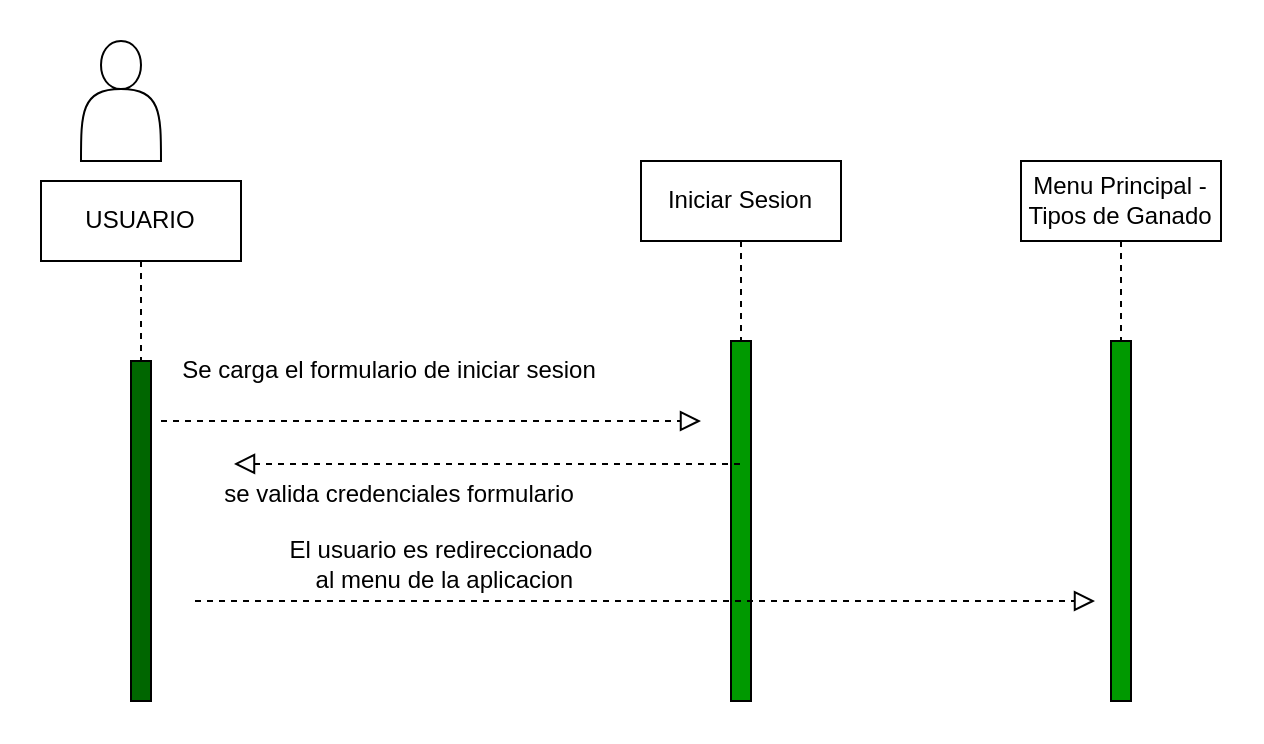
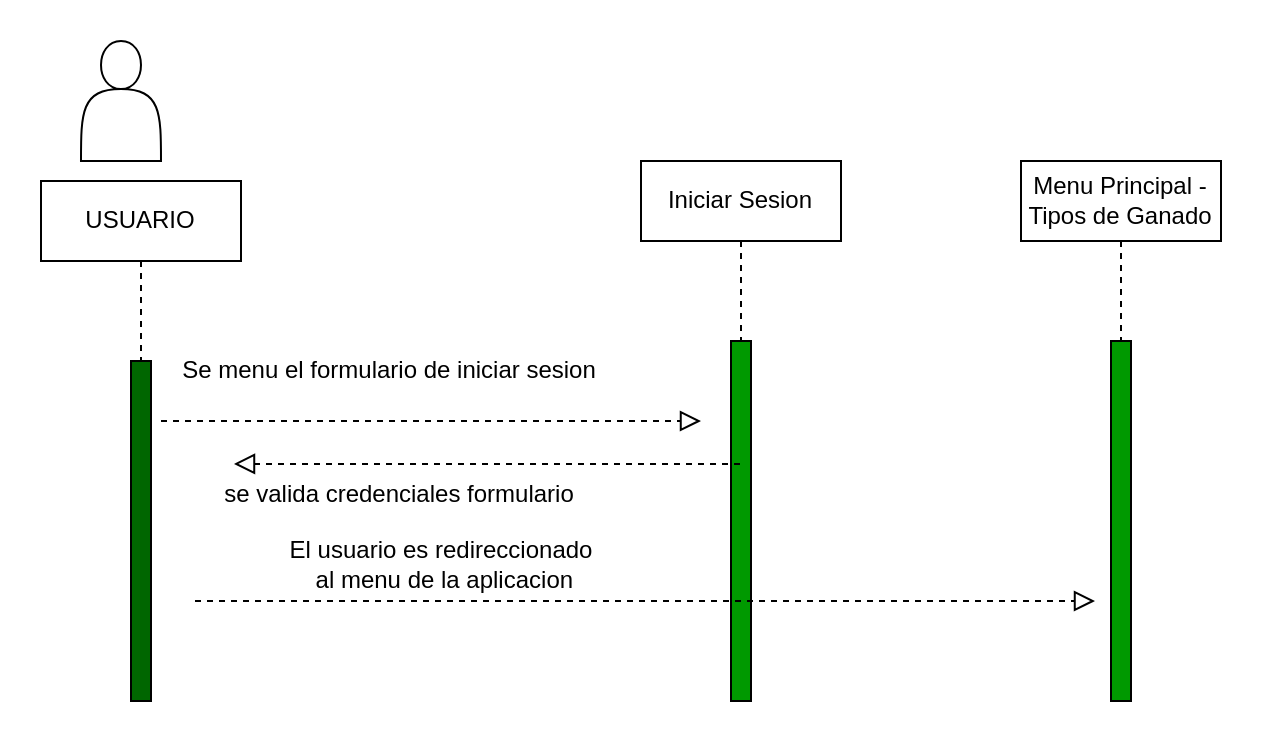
- <mxCell id="10" value="Se carga el formulario de iniciar sesion" style="text;html=1;align=center;verticalAlign=middle;resizable=0;points=[];autosize=1;strokeColor=none;fillColor=none;" parent="1" vertex="1"><mxGeometry x="79" y="170" width="230" height="30" as="geometry" /></mxCell>
+ <mxCell id="10" value="Se menu el formulario de iniciar sesion" style="text;html=1;align=center;verticalAlign=middle;resizable=0;points=[];autosize=1;strokeColor=none;fillColor=none;" parent="1" vertex="1"><mxGeometry x="79" y="170" width="230" height="30" as="geometry" /></mxCell>
